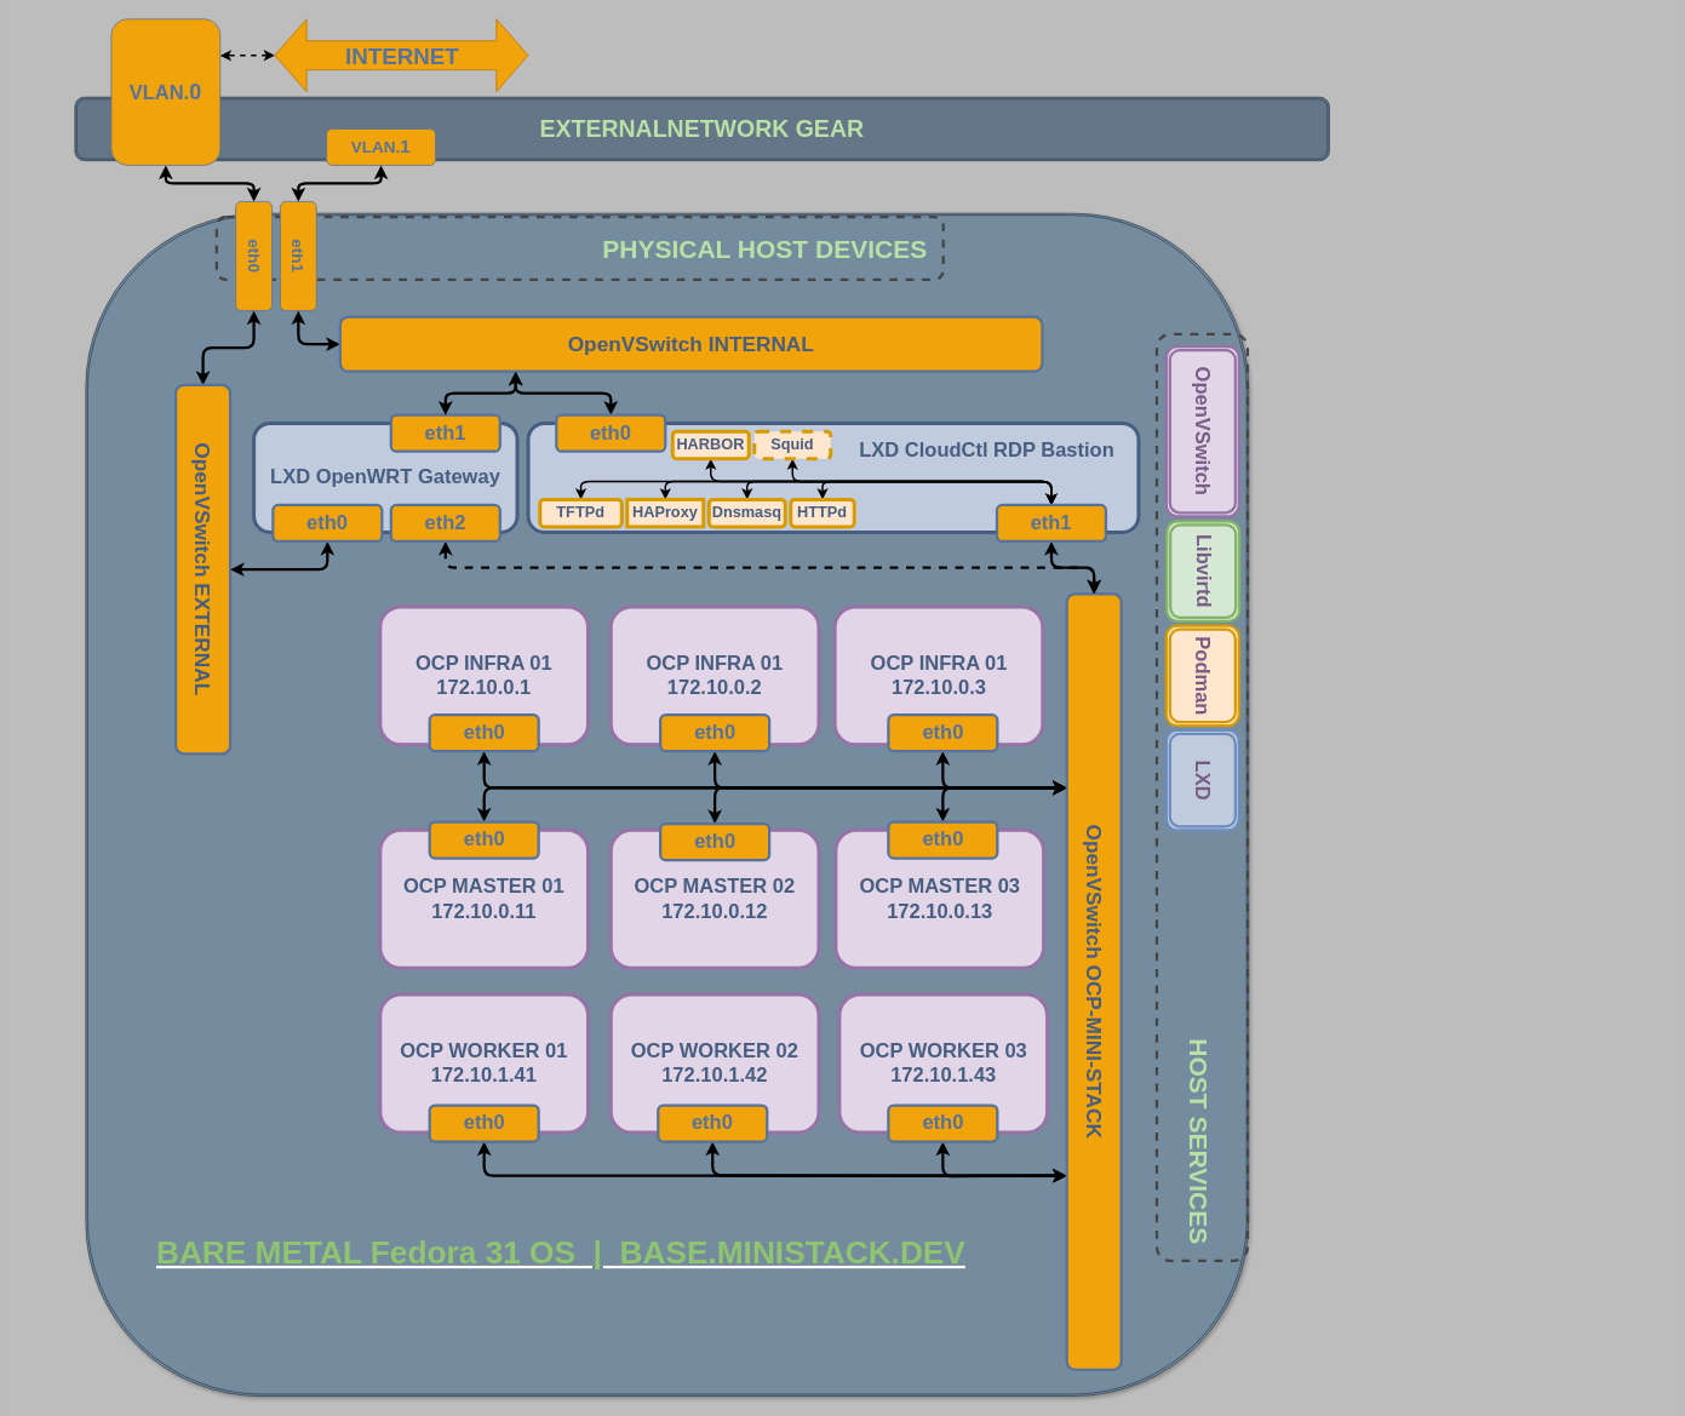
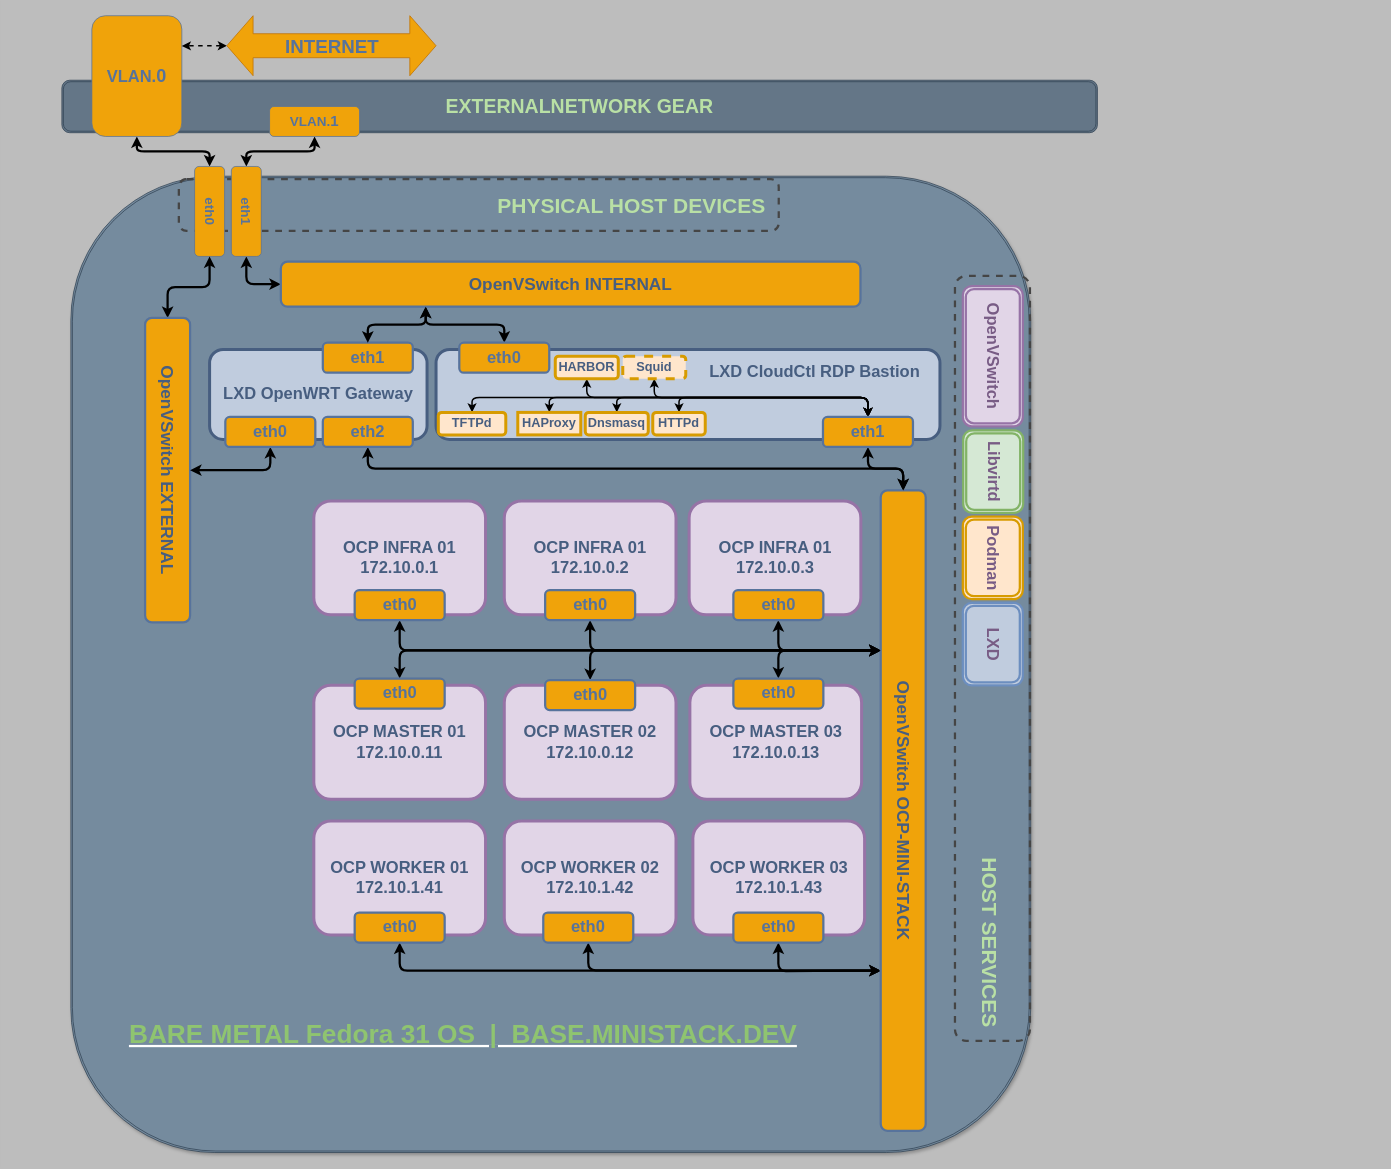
- <mxCell id="51" value="&lt;b&gt;&lt;font style=&quot;font-size: 17px&quot;&gt;&lt;font color=&quot;#475e80&quot;&gt;TFTPd&lt;/font&gt;&lt;br&gt;&lt;/font&gt;&lt;/b&gt;" style="rounded=1;whiteSpace=wrap;html=1;labelBackgroundColor=none;fontFamily=Helvetica;fillColor=#ffe6cc;strokeColor=#d79b00;strokeWidth=4;glass=0;shadow=0;" vertex="1" parent="1"><mxGeometry x="594" y="549" width="90" height="30" as="geometry" /></mxCell>
+ <mxCell id="51" value="&lt;b&gt;&lt;font style=&quot;font-size: 17px&quot;&gt;&lt;font color=&quot;#475e80&quot;&gt;TFTPd&lt;/font&gt;&lt;br&gt;&lt;/font&gt;&lt;/b&gt;" style="rounded=1;whiteSpace=wrap;html=1;labelBackgroundColor=none;fontFamily=Helvetica;fillColor=#ffe6cc;strokeColor=#d79b00;strokeWidth=4;glass=0;shadow=0;" vertex="1" parent="1"><mxGeometry x="584" y="549" width="90" height="30" as="geometry" /></mxCell>
- <mxCell id="25" style="edgeStyle=orthogonalEdgeStyle;rounded=1;orthogonalLoop=1;jettySize=auto;html=1;exitX=0.5;exitY=1;exitDx=0;exitDy=0;startArrow=classic;startFill=1;strokeWidth=3;fontFamily=Helvetica;fontColor=#57739C;dashed=1;" edge="1" parent="1" source="26" target="35"><mxGeometry relative="1" as="geometry" /></mxCell>
+ <mxCell id="25" style="edgeStyle=orthogonalEdgeStyle;rounded=1;orthogonalLoop=1;jettySize=auto;html=1;exitX=0.5;exitY=1;exitDx=0;exitDy=0;startArrow=classic;startFill=1;strokeWidth=3;fontFamily=Helvetica;fontColor=#57739C;" edge="1" parent="1" source="26" target="35"><mxGeometry relative="1" as="geometry" /></mxCell>
